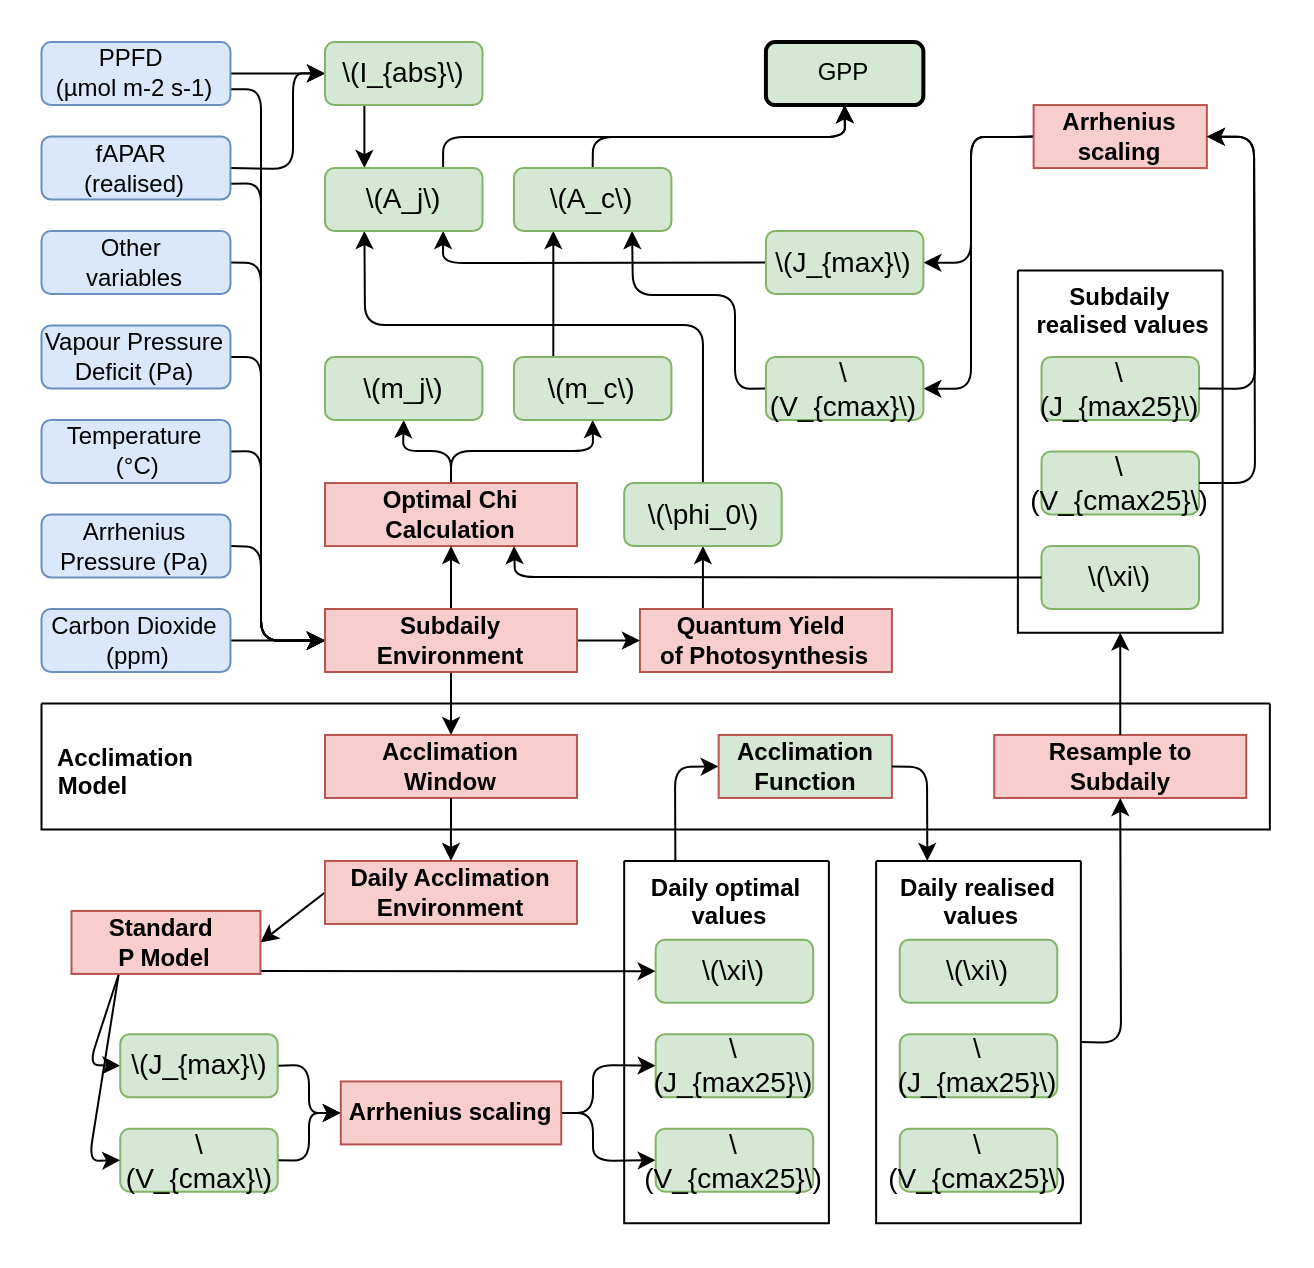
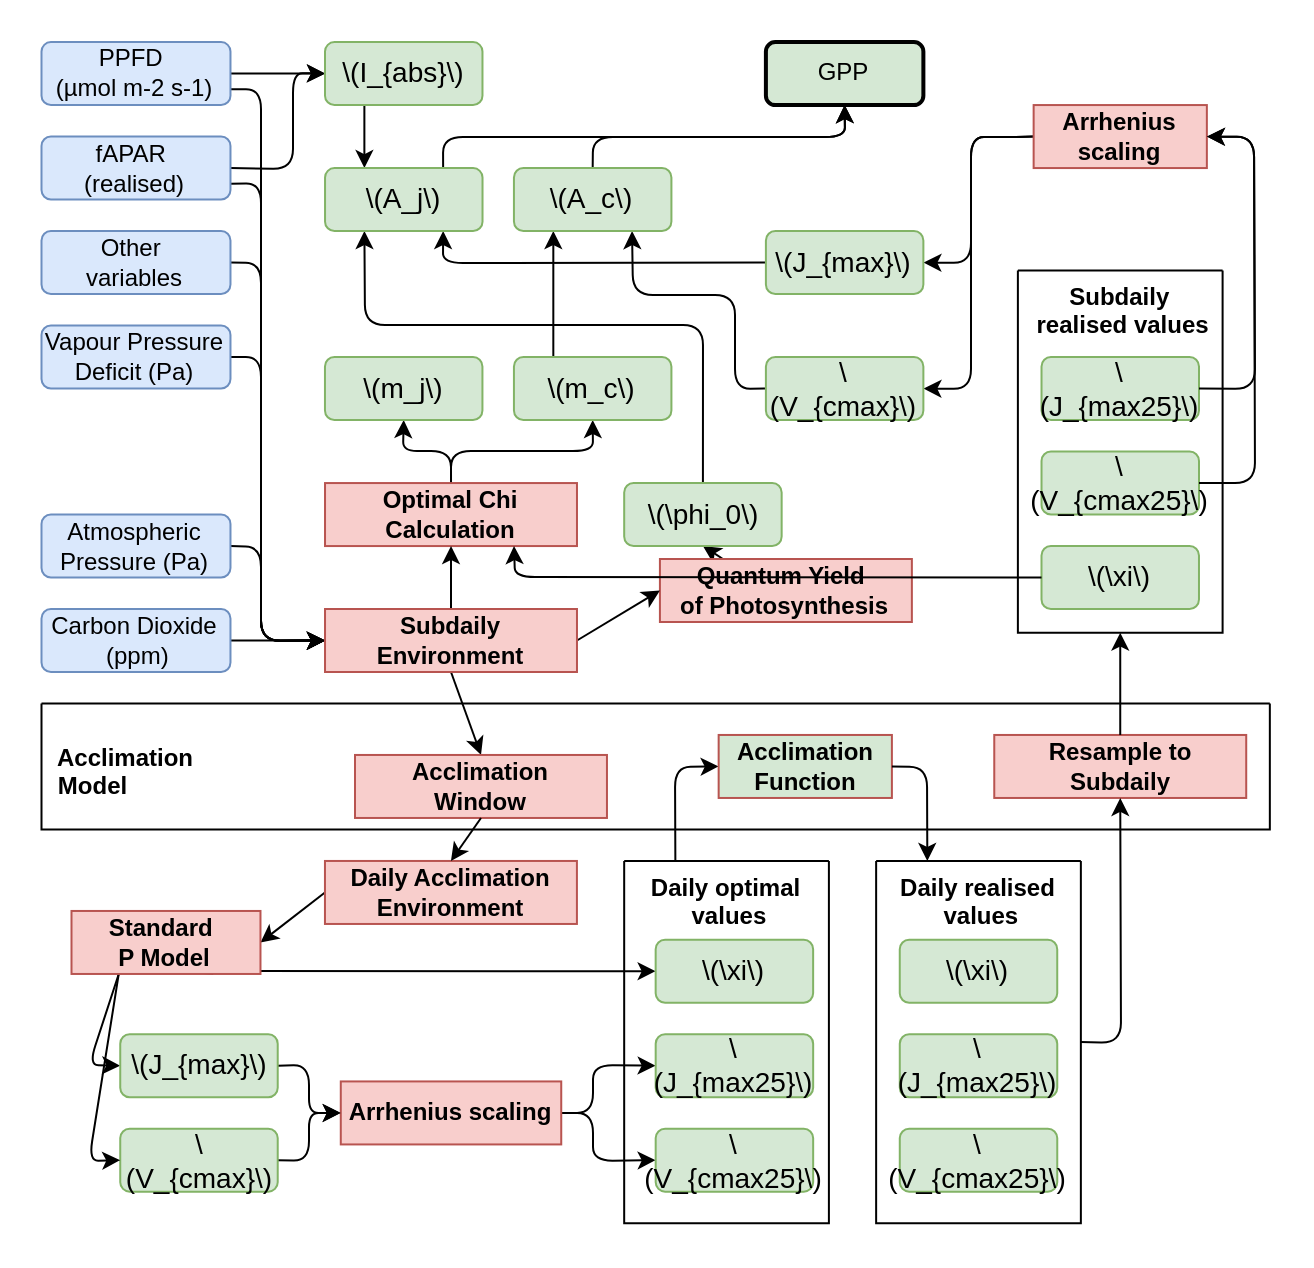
- <mxCell id="2" style="edgeStyle=none;html=1;exitX=1;exitY=0.5;exitDx=0;exitDy=0;entryX=0;entryY=0.5;entryDx=0;entryDy=0;" edge="1" parent="1" source="3" target="36"><mxGeometry relative="1" as="geometry"><mxPoint x="161.984" y="319.748" as="targetPoint" /><Array as="points"><mxPoint x="130" y="225" /><mxPoint x="130" y="320" /></Array></mxGeometry></mxCell>
- <mxCell id="3" value="Temperature&lt;div&gt;&amp;nbsp;(°C)&lt;/div&gt;" style="rounded=1;whiteSpace=wrap;html=1;fillColor=#dae8fc;strokeColor=#6c8ebf;" parent="1" vertex="1"><mxGeometry x="20.25" y="209.52" width="94.488" height="31.496" as="geometry" /></mxCell>
- <mxCell id="7" value="Arrhenius Pressure (Pa)" style="rounded=1;whiteSpace=wrap;html=1;fillColor=#dae8fc;strokeColor=#6c8ebf;" parent="1" vertex="1"><mxGeometry x="20.25" y="256.76" width="94.488" height="31.496" as="geometry" /></mxCell>
+ <mxCell id="7" value="Atmospheric Pressure (Pa)" style="rounded=1;whiteSpace=wrap;html=1;fillColor=#dae8fc;strokeColor=#6c8ebf;" parent="1" vertex="1"><mxGeometry x="20.25" y="256.76" width="94.488" height="31.496" as="geometry" /></mxCell>
- <mxCell id="20" value="Quantum Yield&amp;nbsp;&lt;div&gt;of Photosynthesis&lt;/div&gt;" style="whiteSpace=wrap;html=1;fillColor=#f8cecc;strokeColor=#b85450;fontStyle=1" parent="1" vertex="1"><mxGeometry x="319.46" y="304" width="125.984" height="31.496" as="geometry" /></mxCell>
+ <mxCell id="20" value="Quantum Yield&amp;nbsp;&lt;div&gt;of Photosynthesis&lt;/div&gt;" style="whiteSpace=wrap;html=1;fillColor=#f8cecc;strokeColor=#b85450;fontStyle=1" parent="1" vertex="1"><mxGeometry x="329.46" y="279" width="125.984" height="31.496" as="geometry" /></mxCell>
- <mxCell id="63" value="Acclimation&lt;div&gt;Window&lt;/div&gt;" style="whiteSpace=wrap;html=1;fillColor=#f8cecc;strokeColor=#b85450;fontStyle=1" parent="62" vertex="1"><mxGeometry x="141.754" y="15.744" width="125.984" height="31.496" as="geometry" /></mxCell>
+ <mxCell id="63" value="Acclimation&lt;div&gt;Window&lt;/div&gt;" style="whiteSpace=wrap;html=1;fillColor=#f8cecc;strokeColor=#b85450;fontStyle=1" parent="62" vertex="1"><mxGeometry x="156.754" y="25.744" width="125.984" height="31.496" as="geometry" /></mxCell>
